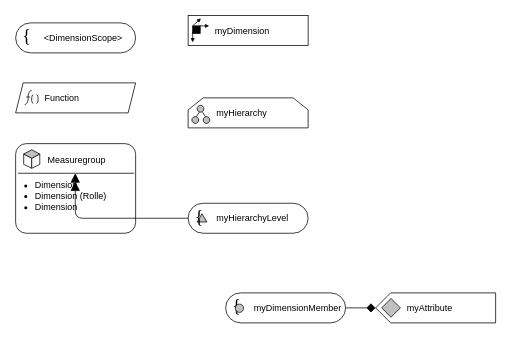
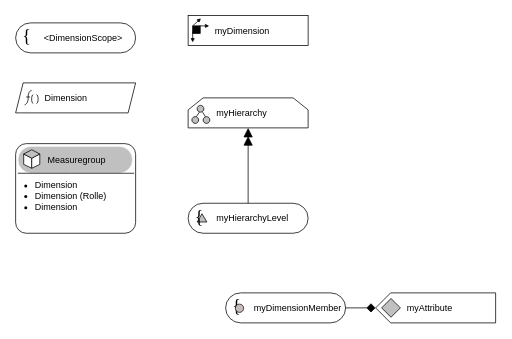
- <mxCell id="22" value="Function" style="shape=parallelogram;perimeter=parallelogramPerimeter;whiteSpace=wrap;html=1;fixedSize=1;size=10;align=left;spacingLeft=37;" vertex="1" parent="21"><mxGeometry width="160" height="40" as="geometry" /></mxCell>
+ <mxCell id="22" value="Dimension" style="shape=parallelogram;perimeter=parallelogramPerimeter;whiteSpace=wrap;html=1;fixedSize=1;size=10;align=left;spacingLeft=37;" vertex="1" parent="21"><mxGeometry width="160" height="40" as="geometry" /></mxCell>
- <mxCell id="32" value="Measuregroup" style="rounded=1;whiteSpace=wrap;html=1;arcSize=50;align=left;spacingLeft=38;strokeColor=#FFFFFF;fontStyle=0" vertex="1" parent="30"><mxGeometry x="3" y="3.5" width="153" height="36" as="geometry" /></mxCell>
+ <mxCell id="32" value="Measuregroup" style="rounded=1;whiteSpace=wrap;html=1;arcSize=50;align=left;spacingLeft=38;strokeColor=#FFFFFF;fontStyle=0;fillColor=#c0c0c0;" vertex="1" parent="30"><mxGeometry x="3" y="3.5" width="153" height="36" as="geometry" /></mxCell>
- <mxCell id="49" value="" style="vsdxID=5;edgeStyle=orthogonalEdgeStyle;startArrow=none;endArrow=doubleBlock;startSize=0;endSize=10;strokeColor=#000000;spacingTop=0;spacingBottom=0;spacingLeft=0;spacingRight=0;verticalAlign=middle;html=1;labelBackgroundColor=#FFFFFF;rounded=1;jumpStyle=arc;startFill=0;sourcePerimeterSpacing=0;endFill=1;" edge="1" parent="1" source="10" target="32"><mxGeometry x="-0.194" relative="1" as="geometry"><mxPoint x="390" y="400" as="sourcePoint" /><mxPoint x="390" y="320" as="targetPoint" /><mxPoint as="offset" /></mxGeometry></mxCell>
+ <mxCell id="49" value="" style="vsdxID=5;edgeStyle=orthogonalEdgeStyle;startArrow=none;endArrow=doubleBlock;startSize=0;endSize=10;strokeColor=#000000;spacingTop=0;spacingBottom=0;spacingLeft=0;spacingRight=0;verticalAlign=middle;html=1;labelBackgroundColor=#FFFFFF;rounded=1;jumpStyle=arc;startFill=0;sourcePerimeterSpacing=0;endFill=1;" edge="1" parent="1" source="10" target="2"><mxGeometry x="-0.194" relative="1" as="geometry"><mxPoint x="390" y="400" as="sourcePoint" /><mxPoint x="390" y="320" as="targetPoint" /><mxPoint as="offset" /></mxGeometry></mxCell>
